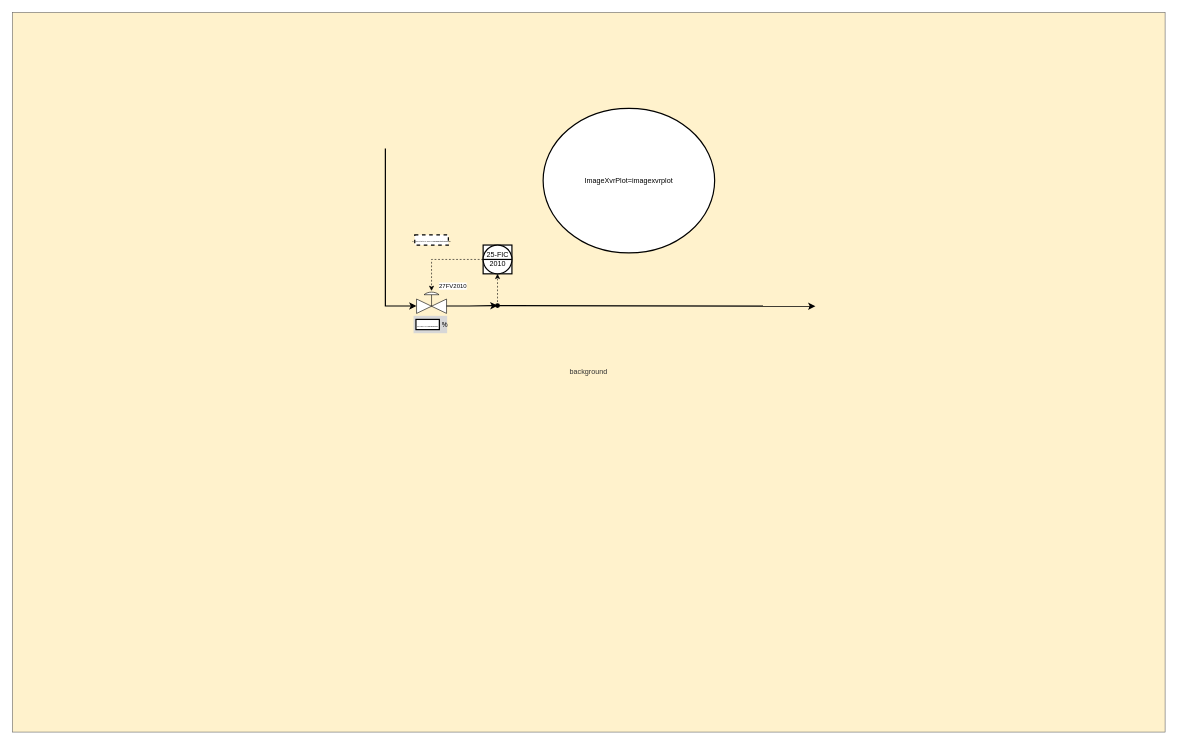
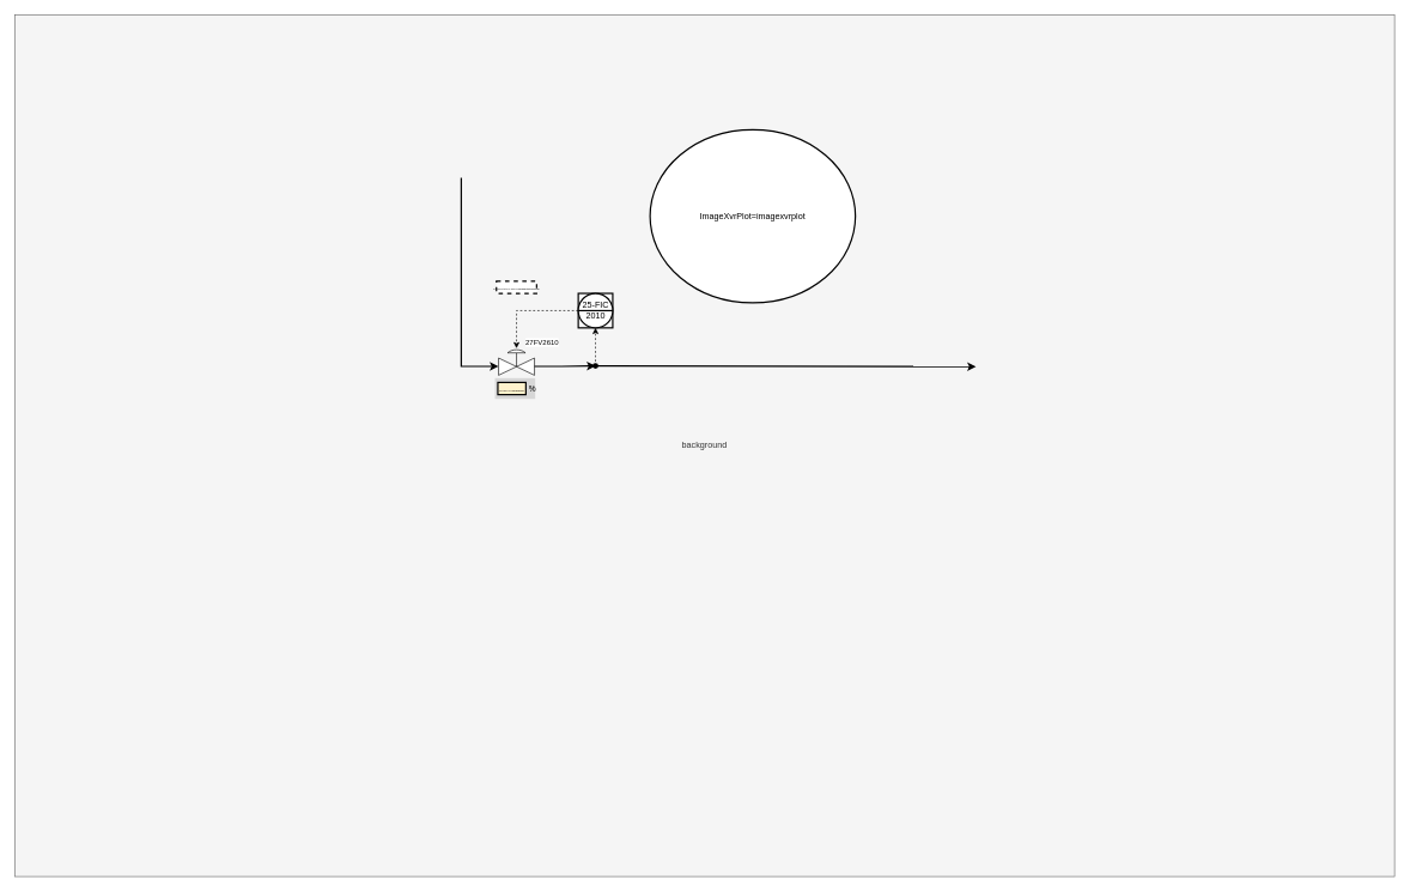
- <mxCell id="8" value="27FV2010" style="text;html=1;align=center;verticalAlign=middle;whiteSpace=wrap;rounded=0;fontFamily=Helvetica;fontSize=10;fontColor=default;labelBackgroundColor=default;fillColor=none;" parent="3" vertex="1"><mxGeometry x="725" y="461" width="60" height="30" as="geometry" /></mxCell>
+ <mxCell id="8" value="27FV2610" style="text;html=1;align=center;verticalAlign=middle;whiteSpace=wrap;rounded=0;fontFamily=Helvetica;fontSize=10;fontColor=default;labelBackgroundColor=default;fillColor=none;" parent="3" vertex="1"><mxGeometry x="725" y="461" width="60" height="30" as="geometry" /></mxCell>
- <mxCell id="16" value="&lt;font style=&quot;font-size: 4px;&quot;&gt;&lt;span style=&quot;color: rgb(63, 63, 63);&quot;&gt;ImageXvr&lt;/span&gt;=imagexvr&lt;/font&gt;" style="rounded=0;whiteSpace=wrap;html=1;strokeWidth=2;" parent="3" vertex="1"><mxGeometry x="693" y="532" width="39" height="17" as="geometry" /></mxCell>
+ <mxCell id="16" value="&lt;font style=&quot;font-size: 4px;&quot;&gt;&lt;span style=&quot;color: rgb(63, 63, 63);&quot;&gt;ImageXvr&lt;/span&gt;=imagexvr&lt;/font&gt;" style="rounded=0;whiteSpace=wrap;html=1;strokeWidth=2;fillColor=#fff2cc;" parent="3" vertex="1"><mxGeometry x="693" y="532" width="39" height="17" as="geometry" /></mxCell>
- <mxCell id="2" value="background" style="rounded=0;whiteSpace=wrap;html=1;fillColor=#fff2cc;fontColor=#333333;strokeColor=#666666;" parent="1" vertex="1"><mxGeometry x="20" width="1922" height="1200" as="geometry" y="20" /></mxCell>
+ <mxCell id="2" value="background" style="rounded=0;whiteSpace=wrap;html=1;fillColor=#f5f5f5;fontColor=#333333;strokeColor=#666666;" parent="1" vertex="1"><mxGeometry x="20" width="1922" height="1200" as="geometry" y="20" /></mxCell>
